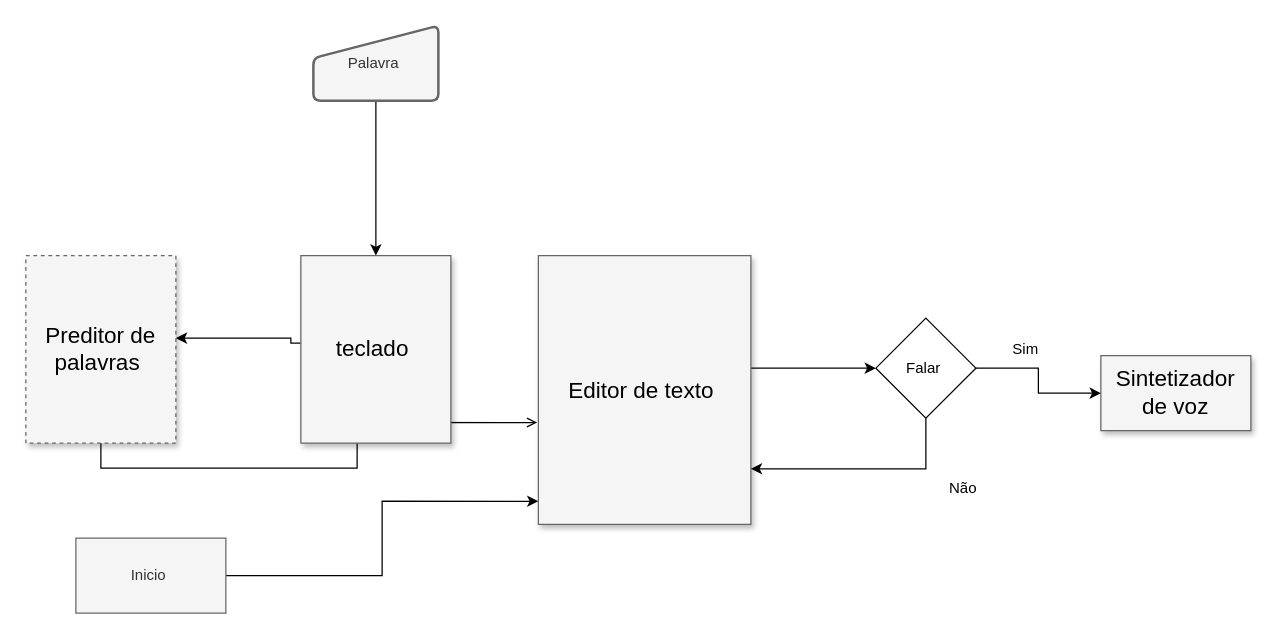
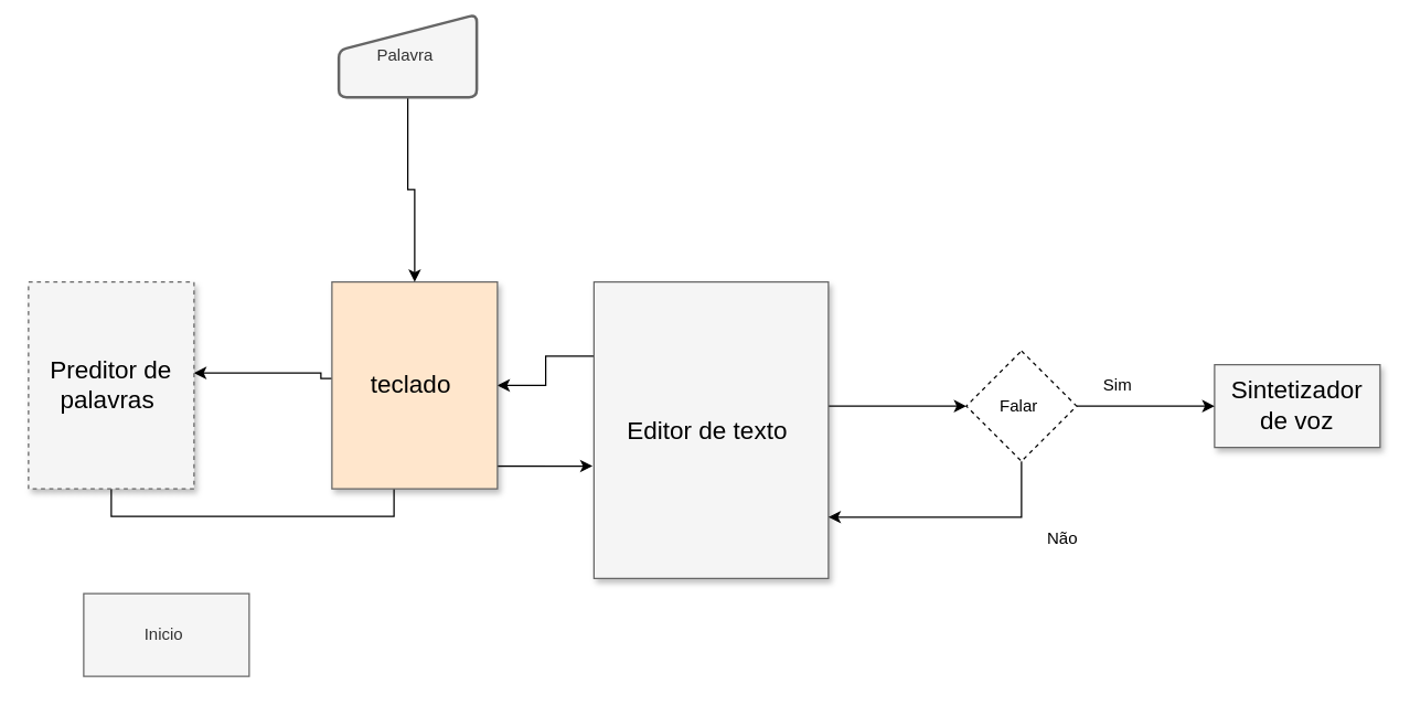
- <mxCell id="18" value="Palavra&amp;nbsp;" style="html=1;strokeWidth=2;shape=manualInput;whiteSpace=wrap;rounded=1;size=26;arcSize=11;fillColor=#f5f5f5;fontColor=#333333;strokeColor=#666666;" parent="1" vertex="1"><mxGeometry x="250" y="20" width="100" height="60" as="geometry" /></mxCell>
+ <mxCell id="18" value="Palavra&amp;nbsp;" style="html=1;strokeWidth=2;shape=manualInput;whiteSpace=wrap;rounded=1;size=26;arcSize=11;fillColor=#f5f5f5;fontColor=#333333;strokeColor=#666666;" parent="1" vertex="1"><mxGeometry x="245" y="10" width="100" height="60" as="geometry" /></mxCell>
+ <mxCell id="4" style="edgeStyle=orthogonalEdgeStyle;rounded=0;orthogonalLoop=1;jettySize=auto;html=1;exitX=0;exitY=0.25;exitDx=0;exitDy=0;entryX=1;entryY=0.5;entryDx=0;entryDy=0;" parent="1" source="5" target="16" edge="1"><mxGeometry relative="1" as="geometry" /></mxCell>
- <mxCell id="16" value="teclado&amp;nbsp;" style="whiteSpace=wrap;html=1;shadow=1;fontSize=18;fillColor=#f5f5f5;strokeColor=#666666;" parent="1" vertex="1"><mxGeometry x="240" y="204" width="120" height="150" as="geometry" /></mxCell>
+ <mxCell id="16" value="teclado&amp;nbsp;" style="whiteSpace=wrap;html=1;shadow=1;fontSize=18;fillColor=#ffe6cc;strokeColor=#666666;" parent="1" vertex="1"><mxGeometry x="240" y="204" width="120" height="150" as="geometry" /></mxCell>
- <mxCell id="15" value="Sim" style="text;html=1;strokeColor=none;fillColor=none;align=center;verticalAlign=middle;whiteSpace=wrap;rounded=0;" parent="1" vertex="1"><mxGeometry x="790" y="264" width="60" height="30" as="geometry" /></mxCell>
+ <mxCell id="15" value="Sim" style="text;html=1;strokeColor=none;fillColor=none;align=center;verticalAlign=middle;whiteSpace=wrap;rounded=0;" parent="1" vertex="1"><mxGeometry x="780" y="264" width="60" height="30" as="geometry" /></mxCell>
- <mxCell id="13" value="Falar&amp;nbsp;" style="rhombus;whiteSpace=wrap;html=1;" parent="1" vertex="1"><mxGeometry x="700" y="254" width="80" height="80" as="geometry" /></mxCell>
+ <mxCell id="13" value="Falar&amp;nbsp;" style="rhombus;whiteSpace=wrap;html=1;dashed=1;" parent="1" vertex="1"><mxGeometry x="700" y="254" width="80" height="80" as="geometry" /></mxCell>
- <mxCell id="6" value="Sintetizador de voz" style="whiteSpace=wrap;html=1;shadow=1;fontSize=18;fillColor=#f5f5f5;strokeColor=#666666;" parent="1" vertex="1"><mxGeometry x="880" y="284" width="120" height="60" as="geometry" /></mxCell>
+ <mxCell id="6" value="Sintetizador de voz" style="whiteSpace=wrap;html=1;shadow=1;fontSize=18;fillColor=#f5f5f5;strokeColor=#666666;" parent="1" vertex="1"><mxGeometry x="880" y="264" width="120" height="60" as="geometry" /></mxCell>
- <mxCell id="7" style="edgeStyle=orthogonalEdgeStyle;rounded=0;orthogonalLoop=1;jettySize=auto;html=1;exitX=0.5;exitY=1;exitDx=0;exitDy=0;entryX=-0.006;entryY=0.621;entryDx=0;entryDy=0;entryPerimeter=0;endArrow=open;" parent="1" source="8" target="5" edge="1"><mxGeometry relative="1" as="geometry" /></mxCell>
+ <mxCell id="7" style="edgeStyle=orthogonalEdgeStyle;rounded=0;orthogonalLoop=1;jettySize=auto;html=1;exitX=0.5;exitY=1;exitDx=0;exitDy=0;entryX=-0.006;entryY=0.621;entryDx=0;entryDy=0;entryPerimeter=0;" parent="1" source="8" target="5" edge="1"><mxGeometry relative="1" as="geometry" /></mxCell>
- <mxCell id="9" style="edgeStyle=orthogonalEdgeStyle;rounded=0;orthogonalLoop=1;jettySize=auto;html=1;exitX=1;exitY=0.5;exitDx=0;exitDy=0;entryX=0;entryY=0.914;entryDx=0;entryDy=0;entryPerimeter=0;" parent="1" source="10" target="5" edge="1"><mxGeometry relative="1" as="geometry" /></mxCell>
